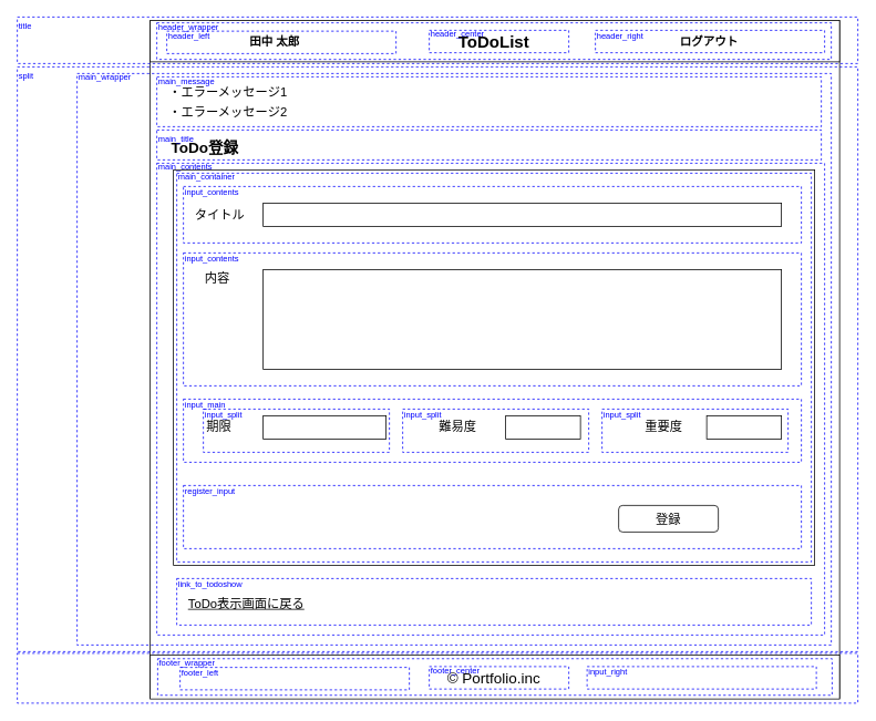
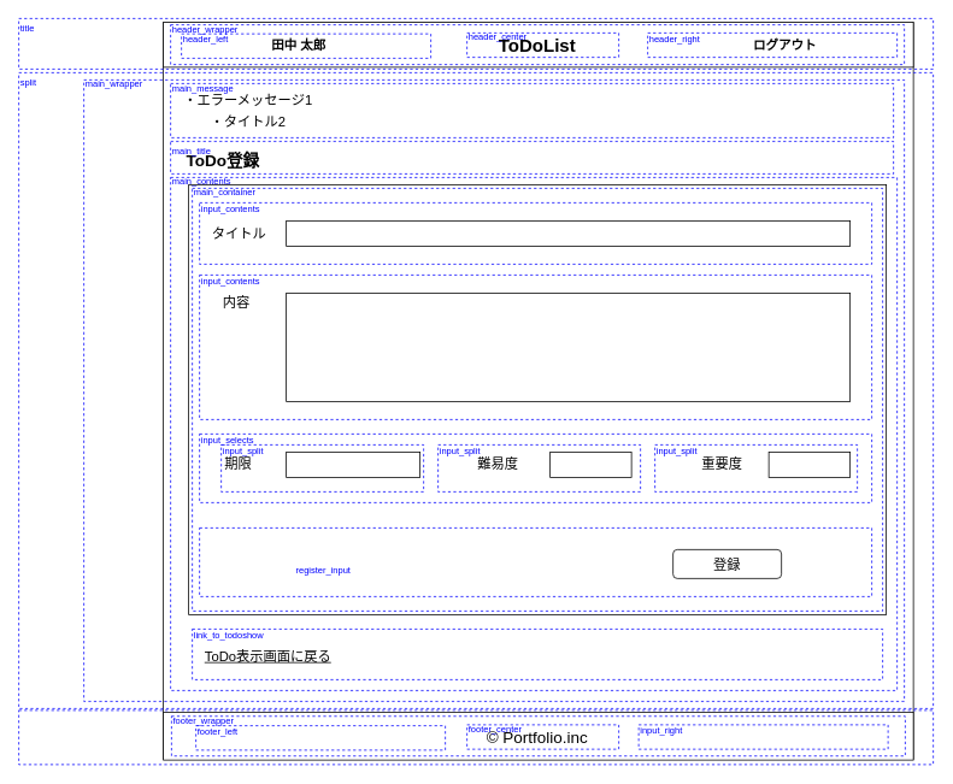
- <mxCell id="9" value="&lt;b&gt;ログアウト&lt;/b&gt;" style="text;html=1;strokeColor=none;fillColor=none;align=center;verticalAlign=middle;whiteSpace=wrap;rounded=0;fontSize=14;" parent="2" vertex="1"><mxGeometry x="623" y="15" width="100" height="20" as="geometry" /></mxCell>
+ <mxCell id="9" value="&lt;b&gt;ログアウト&lt;/b&gt;" style="text;html=1;strokeColor=none;fillColor=none;align=center;verticalAlign=middle;whiteSpace=wrap;rounded=0;fontSize=14;" parent="2" vertex="1"><mxGeometry x="638" y="15" width="100" height="20" as="geometry" /></mxCell>
- <mxCell id="20" value="・エラーメッセージ2" style="text;html=1;strokeColor=none;fillColor=none;align=center;verticalAlign=middle;whiteSpace=wrap;rounded=0;fontSize=15;" parent="2" vertex="1"><mxGeometry x="16" y="100" width="156" height="20" as="geometry" /></mxCell>
+ <mxCell id="20" value="・タイトル2" style="text;html=1;strokeColor=none;fillColor=none;align=center;verticalAlign=middle;whiteSpace=wrap;rounded=0;fontSize=15;" parent="2" vertex="1"><mxGeometry x="16" y="100" width="156" height="20" as="geometry" /></mxCell>
- <mxCell id="63" value="input_main" style="text;html=1;strokeColor=none;fillColor=none;align=left;verticalAlign=middle;whiteSpace=wrap;rounded=0;dashed=1;fontColor=#0000FF;fontSize=10;" parent="1" vertex="1"><mxGeometry x="220" y="480" width="80" height="12" as="geometry" /></mxCell>
+ <mxCell id="63" value="input_selects" style="text;html=1;strokeColor=none;fillColor=none;align=left;verticalAlign=middle;whiteSpace=wrap;rounded=0;dashed=1;fontColor=#0000FF;fontSize=10;" parent="1" vertex="1"><mxGeometry x="220" y="480" width="80" height="12" as="geometry" /></mxCell>
- <mxCell id="71" value="register_input" style="text;html=1;strokeColor=none;fillColor=none;align=left;verticalAlign=middle;whiteSpace=wrap;rounded=0;dashed=1;fontColor=#0000FF;fontSize=10;" parent="1" vertex="1"><mxGeometry x="220" y="584" width="80" height="12" as="geometry" /></mxCell>
+ <mxCell id="71" value="register_input" style="text;html=1;strokeColor=none;fillColor=none;align=left;verticalAlign=middle;whiteSpace=wrap;rounded=0;dashed=1;fontColor=#0000FF;fontSize=10;" parent="1" vertex="1"><mxGeometry x="325" y="624" width="80" height="12" as="geometry" /></mxCell>
